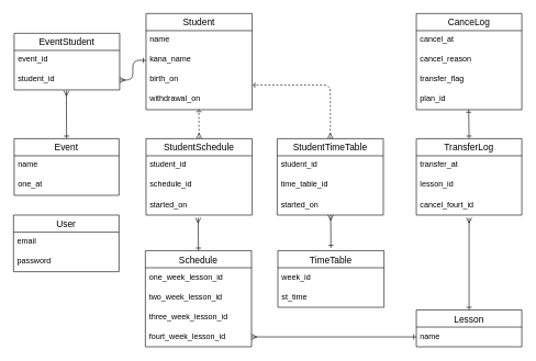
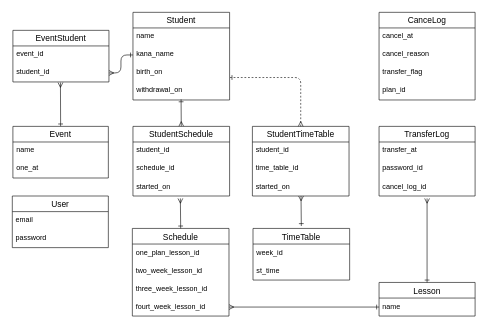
- <mxCell id="10" style="edgeStyle=none;html=1;startArrow=ERmany;startFill=0;endArrow=ERone;endFill=0;exitX=0.5;exitY=0;exitDx=0;exitDy=0;entryX=0.498;entryY=0.967;entryDx=0;entryDy=0;entryPerimeter=0;dashed=1;" parent="1" source="40" target="9" edge="1"><mxGeometry relative="1" as="geometry"><mxPoint x="302" y="170" as="targetPoint" /><mxPoint x="300.5" y="190" as="sourcePoint" /></mxGeometry></mxCell>
+ <mxCell id="10" style="edgeStyle=none;html=1;startArrow=ERmany;startFill=0;endArrow=ERone;endFill=0;exitX=0.5;exitY=0;exitDx=0;exitDy=0;entryX=0.498;entryY=0.967;entryDx=0;entryDy=0;entryPerimeter=0;" parent="1" source="40" target="9" edge="1"><mxGeometry relative="1" as="geometry"><mxPoint x="302" y="170" as="targetPoint" /><mxPoint x="300.5" y="190" as="sourcePoint" /></mxGeometry></mxCell>
- <mxCell id="24" style="edgeStyle=none;html=1;exitX=0.5;exitY=0;exitDx=0;exitDy=0;endArrow=ERone;endFill=0;startArrow=ERone;startFill=0;entryX=0.496;entryY=0.996;entryDx=0;entryDy=0;entryPerimeter=0;" parent="1" source="25" target="15" edge="1"><mxGeometry relative="1" as="geometry"><mxPoint x="500" y="370" as="targetPoint" /></mxGeometry></mxCell>
- <mxCell id="27" value="lesson_id" style="text;strokeColor=none;fillColor=none;spacingLeft=4;spacingRight=4;overflow=hidden;rotatable=0;points=[[0,0.5],[1,0.5]];portConstraint=eastwest;fontSize=12;" parent="25" vertex="1"><mxGeometry y="56" width="160" height="30" as="geometry" /></mxCell>
+ <mxCell id="27" value="password_id" style="text;strokeColor=none;fillColor=none;spacingLeft=4;spacingRight=4;overflow=hidden;rotatable=0;points=[[0,0.5],[1,0.5]];portConstraint=eastwest;fontSize=12;" parent="25" vertex="1"><mxGeometry y="56" width="160" height="30" as="geometry" /></mxCell>
- <mxCell id="28" value="cancel_fourt_id" style="text;strokeColor=none;fillColor=none;spacingLeft=4;spacingRight=4;overflow=hidden;rotatable=0;points=[[0,0.5],[1,0.5]];portConstraint=eastwest;fontSize=12;" parent="25" vertex="1"><mxGeometry y="86" width="160" height="30" as="geometry" /></mxCell>
+ <mxCell id="28" value="cancel_log_id" style="text;strokeColor=none;fillColor=none;spacingLeft=4;spacingRight=4;overflow=hidden;rotatable=0;points=[[0,0.5],[1,0.5]];portConstraint=eastwest;fontSize=12;" parent="25" vertex="1"><mxGeometry y="86" width="160" height="30" as="geometry" /></mxCell>
- <mxCell id="33" value="one_week_lesson_id" style="text;strokeColor=none;fillColor=none;spacingLeft=4;spacingRight=4;overflow=hidden;rotatable=0;points=[[0,0.5],[1,0.5]];portConstraint=eastwest;fontSize=12;" parent="32" vertex="1"><mxGeometry y="26" width="161" height="30" as="geometry" /></mxCell>
+ <mxCell id="33" value="one_plan_lesson_id" style="text;strokeColor=none;fillColor=none;spacingLeft=4;spacingRight=4;overflow=hidden;rotatable=0;points=[[0,0.5],[1,0.5]];portConstraint=eastwest;fontSize=12;" parent="32" vertex="1"><mxGeometry y="26" width="161" height="30" as="geometry" /></mxCell>
